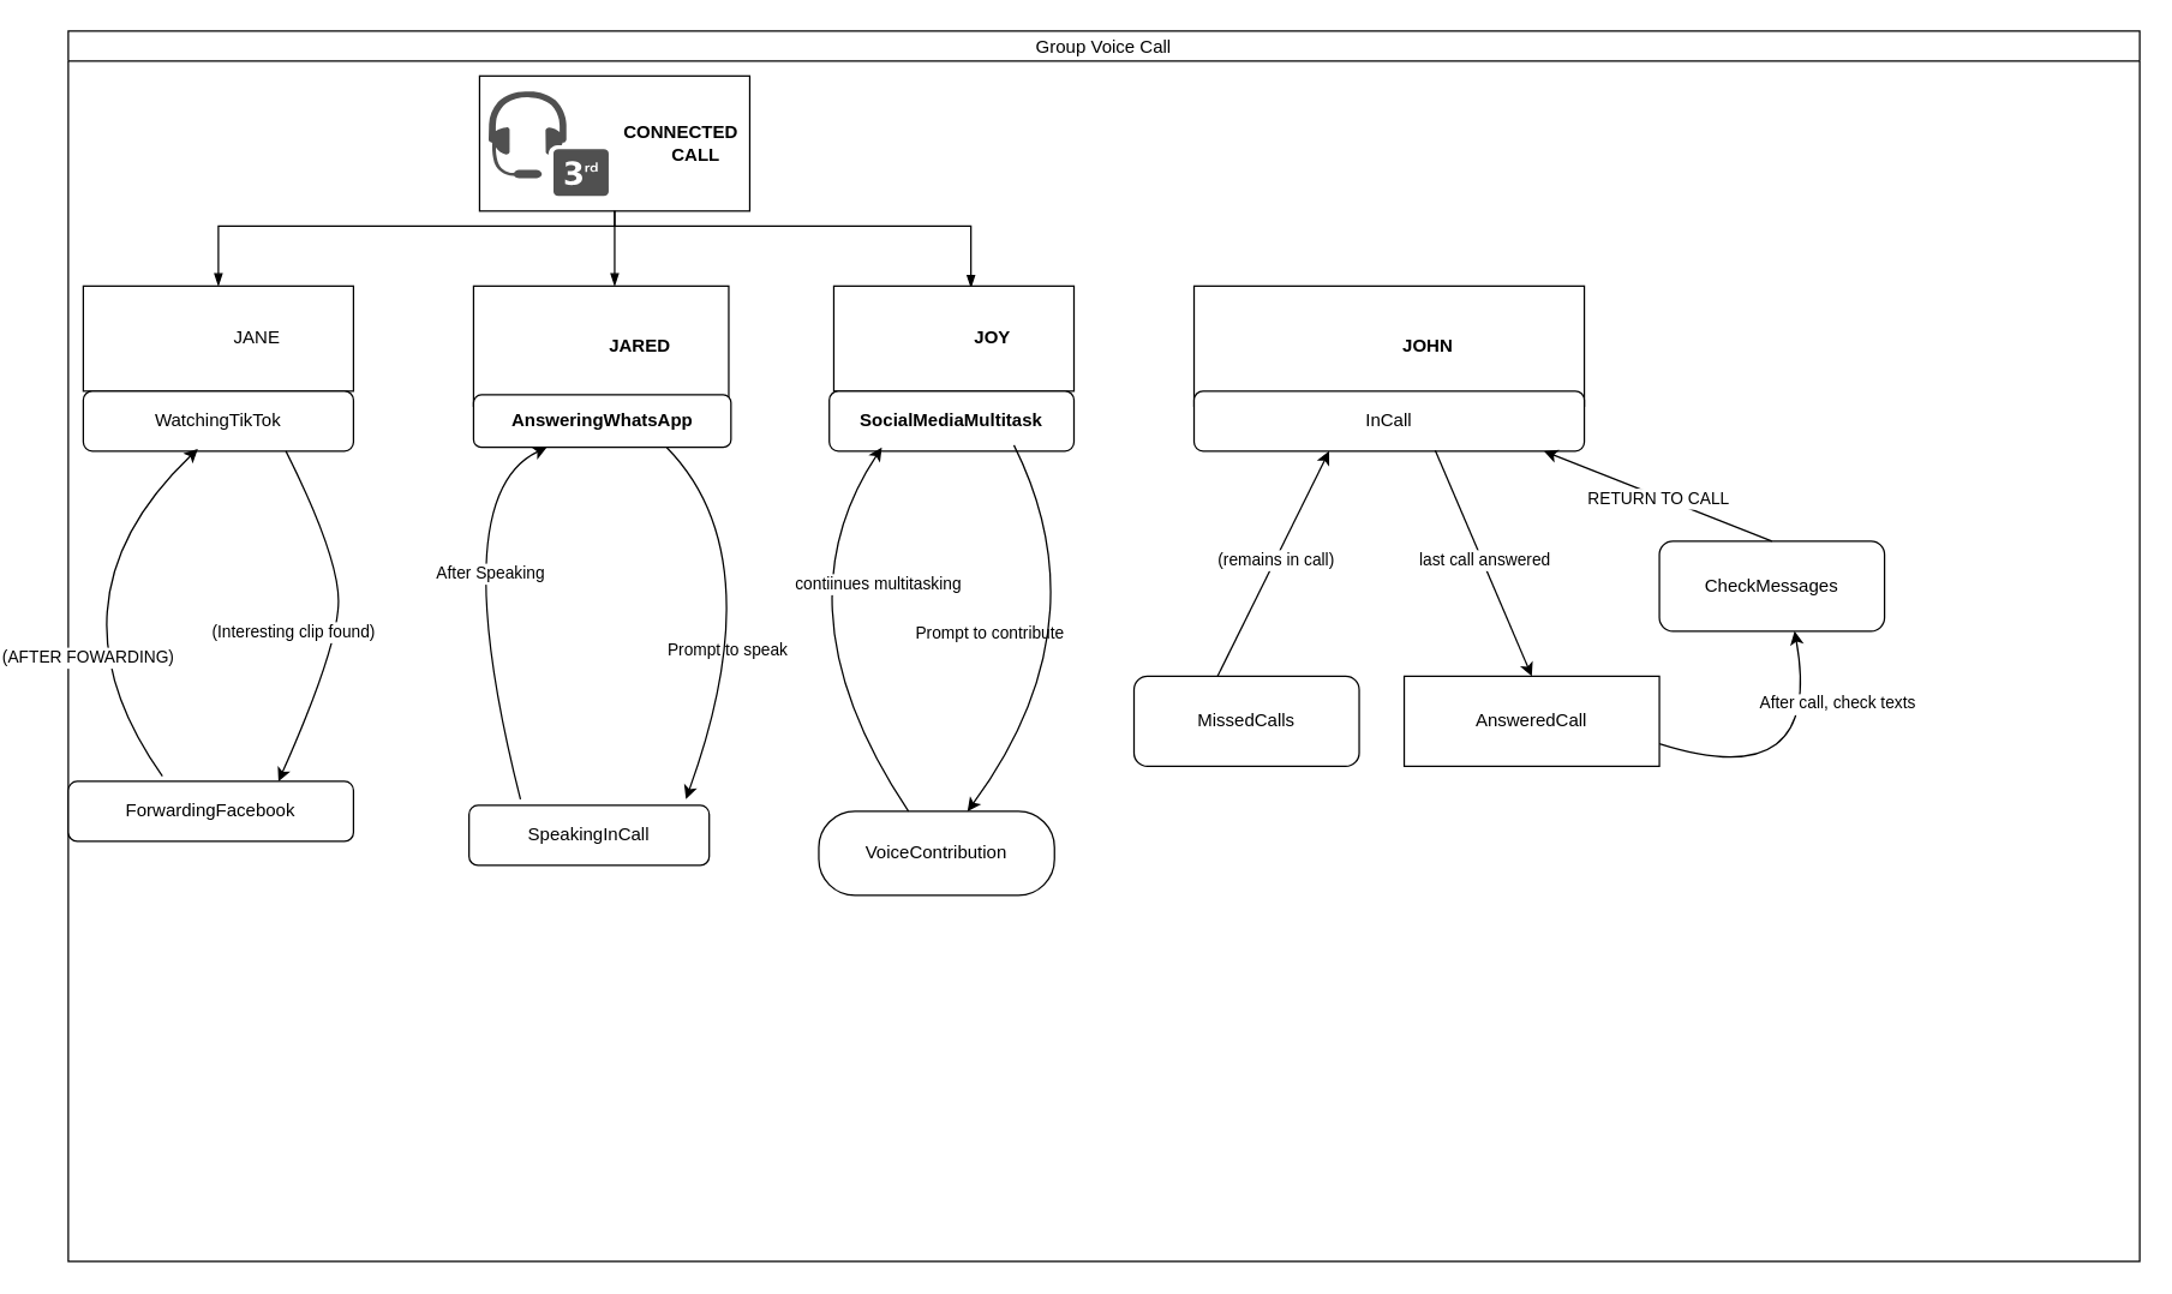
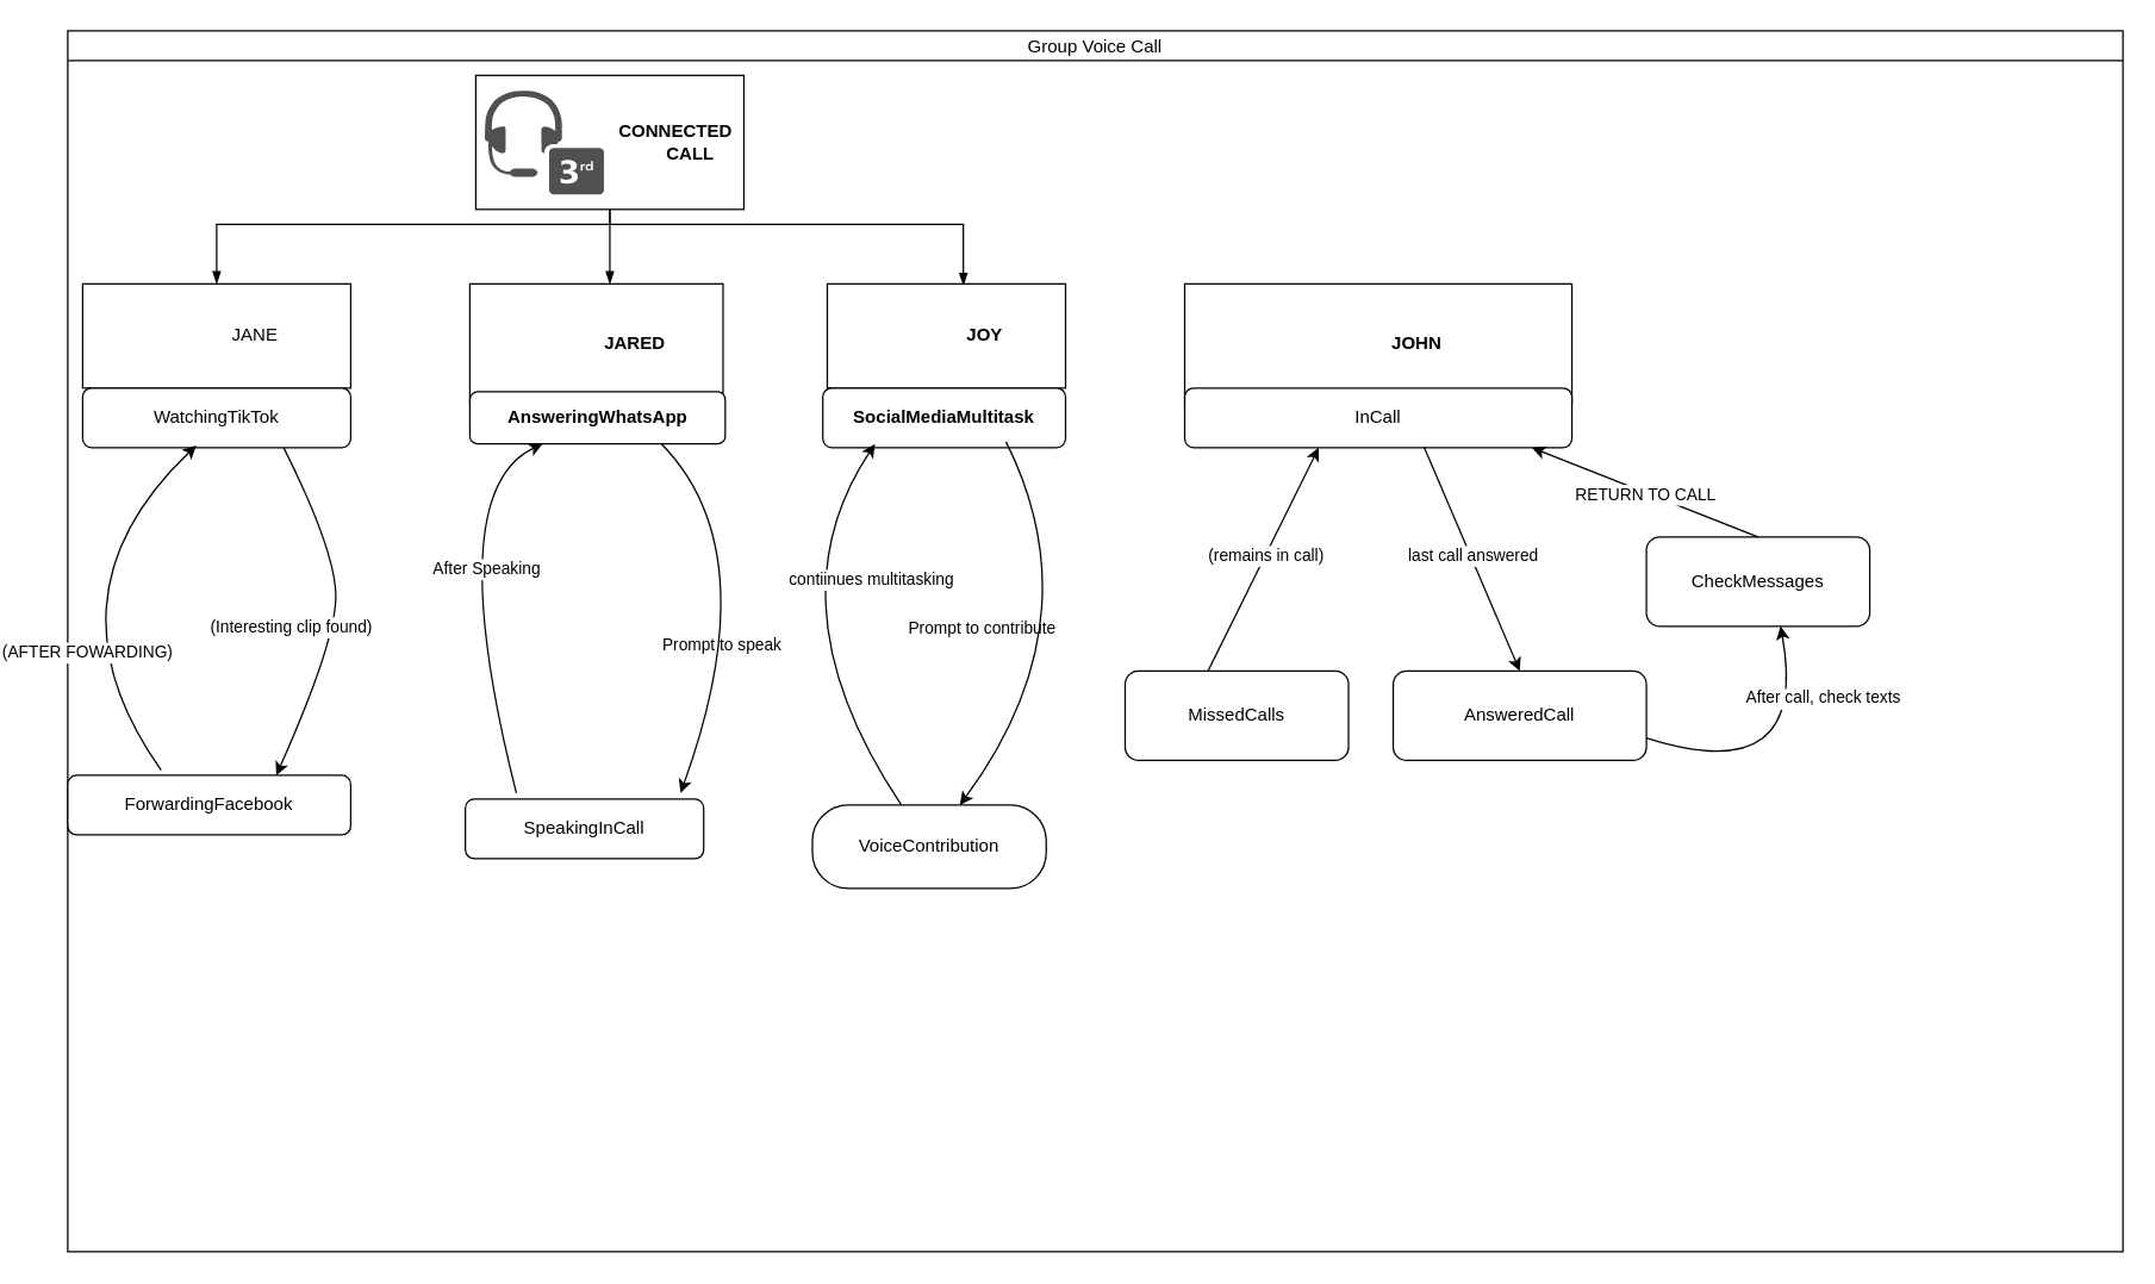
- <mxCell id="33" value="AnsweredCall" style="whiteSpace=wrap;fontFamily=Helvetica;fontStyle=0;align=center;rounded=0;" vertex="1" parent="2"><mxGeometry x="890" y="430" width="170" height="60" as="geometry" /></mxCell>
+ <mxCell id="33" value="AnsweredCall" style="rounded=1;whiteSpace=wrap;fontFamily=Helvetica;fontStyle=0;align=center;" vertex="1" parent="2"><mxGeometry x="890" y="430" width="170" height="60" as="geometry" /></mxCell>
